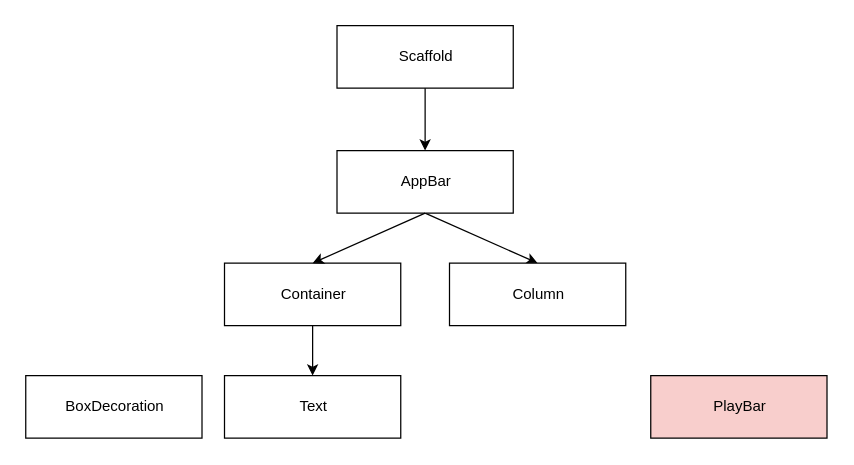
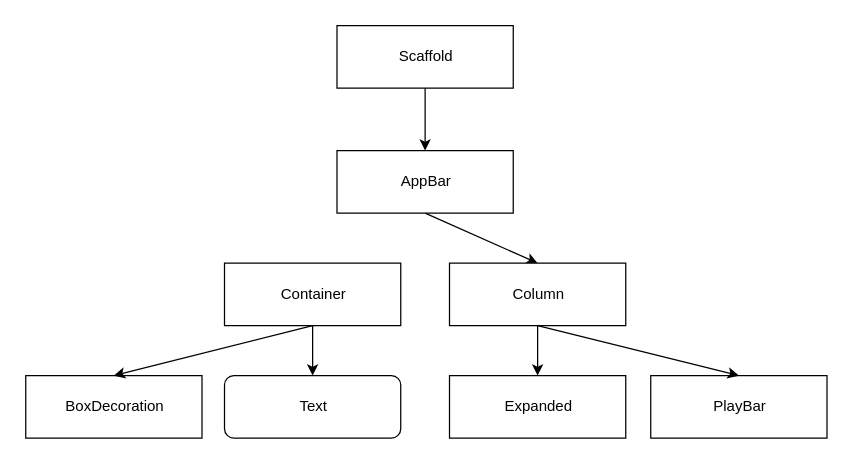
- <mxCell id="8" value="" style="endArrow=classic;html=1;rounded=0;fontSize=14;exitX=0.5;exitY=1;exitDx=0;exitDy=0;entryX=0.5;entryY=0;entryDx=0;entryDy=0;" parent="1" source="5" target="7" edge="1"><mxGeometry width="50" height="50" relative="1" as="geometry"><mxPoint x="186" y="150" as="sourcePoint" /><mxPoint x="186" y="200" as="targetPoint" /></mxGeometry></mxCell>
+ <mxCell id="12" style="edgeStyle=none;rounded=0;orthogonalLoop=1;jettySize=auto;html=1;" edge="1" parent="1" source="13" target="16"><mxGeometry relative="1" as="geometry" /></mxCell>
+ <mxCell id="10" value="" style="endArrow=classic;html=1;rounded=0;fontSize=14;exitX=0.5;exitY=1;exitDx=0;exitDy=0;entryX=0.5;entryY=0;entryDx=0;entryDy=0;" parent="1" source="7" target="9" edge="1"><mxGeometry width="50" height="50" relative="1" as="geometry"><mxPoint x="598" y="350" as="sourcePoint" /><mxPoint x="598" y="400" as="targetPoint" /></mxGeometry></mxCell>
+ <mxCell id="15" style="edgeStyle=none;rounded=0;orthogonalLoop=1;jettySize=auto;html=1;entryX=0.5;entryY=0;entryDx=0;entryDy=0;exitX=0.5;exitY=1;exitDx=0;exitDy=0;" edge="1" parent="1" source="13" target="14"><mxGeometry relative="1" as="geometry" /></mxCell>
- <mxCell id="11" value="Text" style="html=1;" parent="1" vertex="1"><mxGeometry x="179" y="300" width="141" height="50" as="geometry" /></mxCell>
+ <mxCell id="11" value="Text" style="html=1;rounded=1;" parent="1" vertex="1"><mxGeometry x="179" y="300" width="141" height="50" as="geometry" /></mxCell>
+ <mxCell id="16" value="Expanded" style="html=1;" vertex="1" parent="1"><mxGeometry x="359" y="300" width="141" height="50" as="geometry" /></mxCell>
- <mxCell id="14" value="PlayBar" style="html=1;fillColor=#f8cecc;" vertex="1" parent="1"><mxGeometry x="520" y="300" width="141" height="50" as="geometry" /></mxCell>
+ <mxCell id="14" value="PlayBar" style="html=1;" vertex="1" parent="1"><mxGeometry x="520" y="300" width="141" height="50" as="geometry" /></mxCell>
